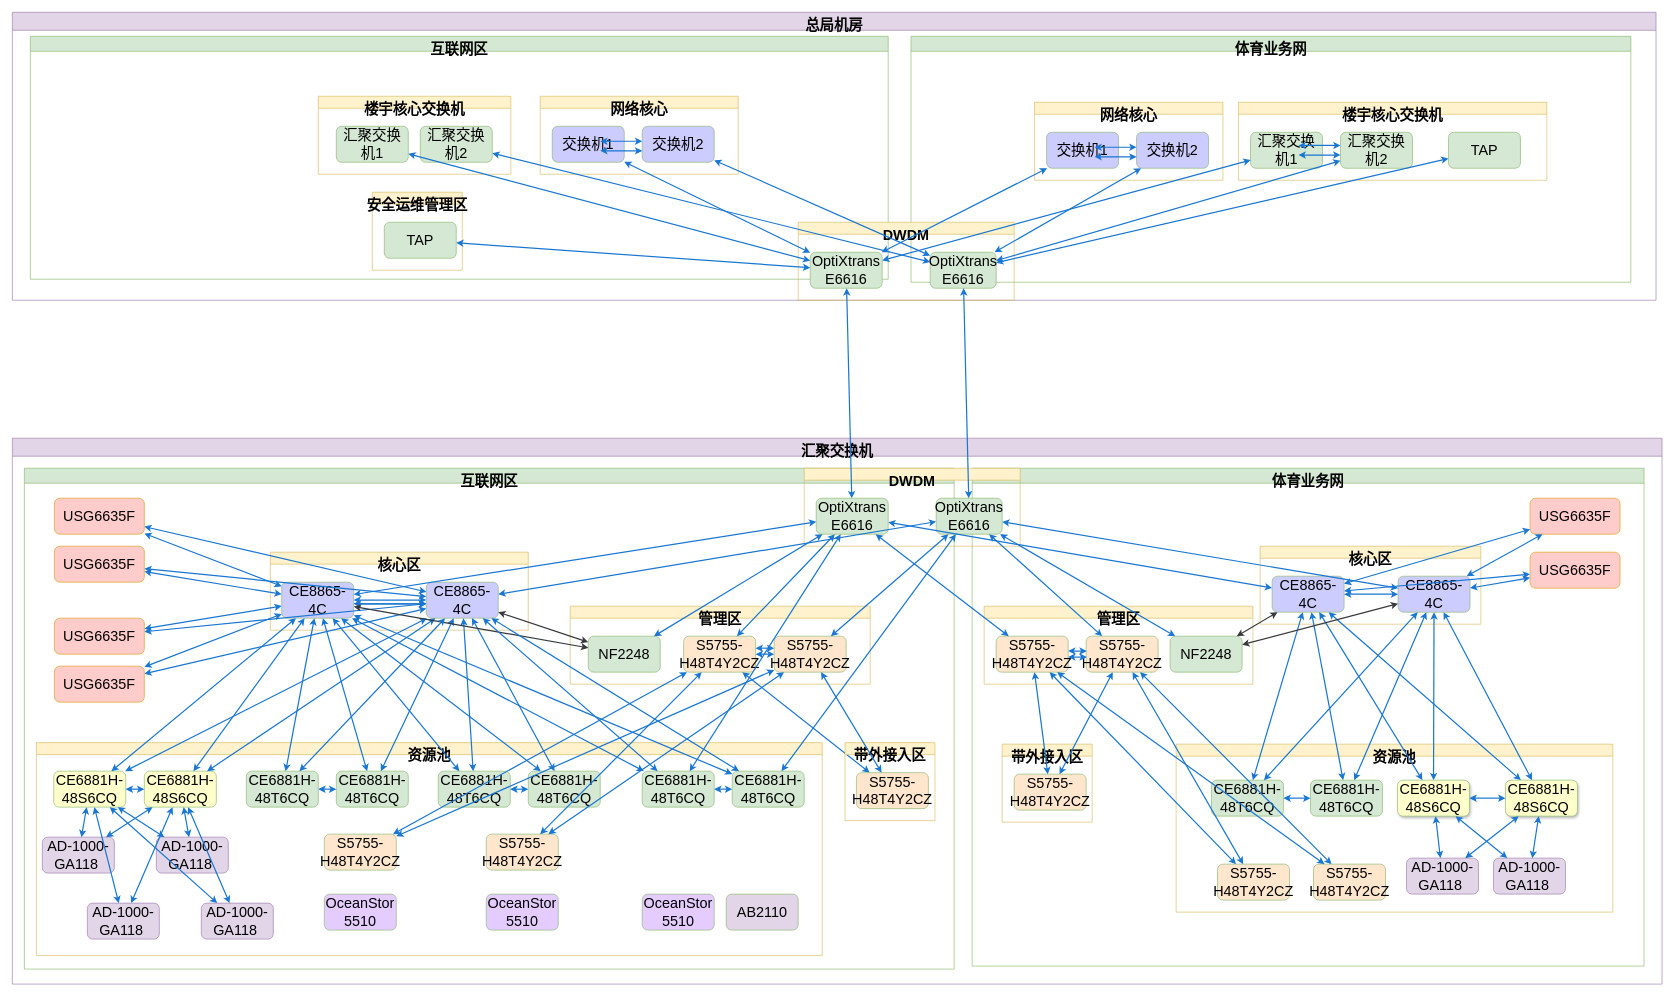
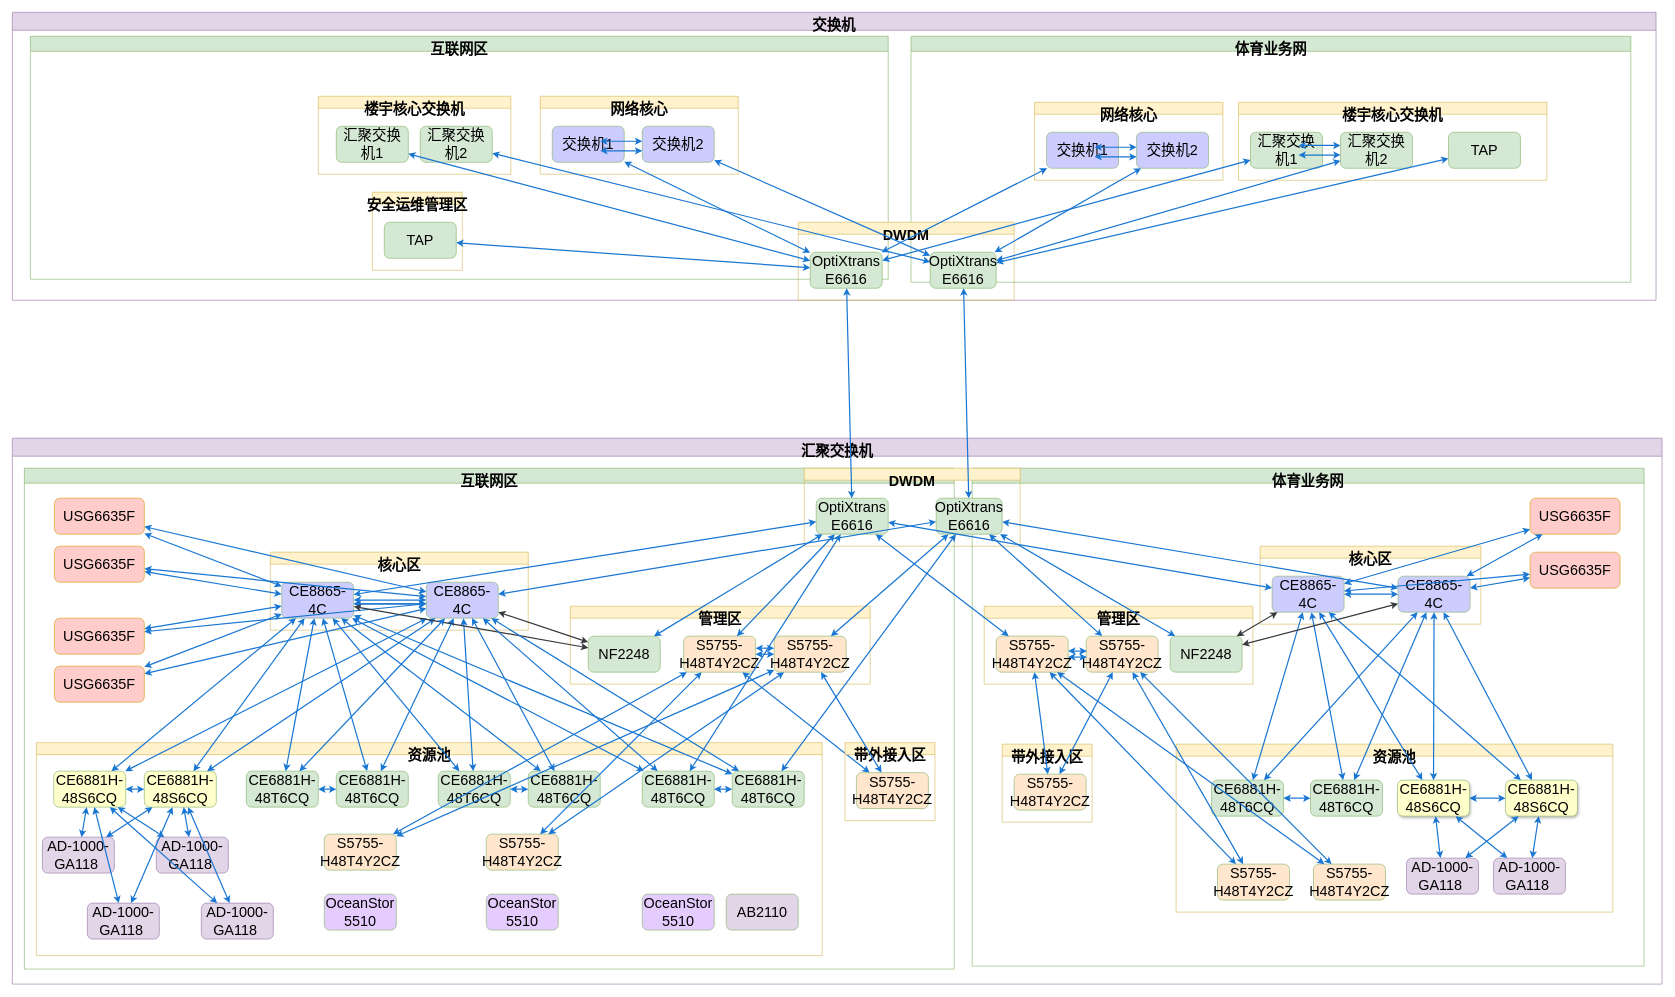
- <mxCell id="150" value="总局机房" style="swimlane;fontStyle=1;align=center;verticalAlign=top;horizontal=1;startSize=30;collapsible=0;marginBottom=0;fillColor=#e1d5e7;strokeColor=#9673a6;fontSize=24;" parent="1" vertex="1"><mxGeometry x="20" y="20" width="2740" height="480" as="geometry" /></mxCell>
+ <mxCell id="150" value="交换机" style="swimlane;fontStyle=1;align=center;verticalAlign=top;horizontal=1;startSize=30;collapsible=0;marginBottom=0;fillColor=#e1d5e7;strokeColor=#9673a6;fontSize=24;" parent="1" vertex="1"><mxGeometry x="20" y="20" width="2740" height="480" as="geometry" /></mxCell>
